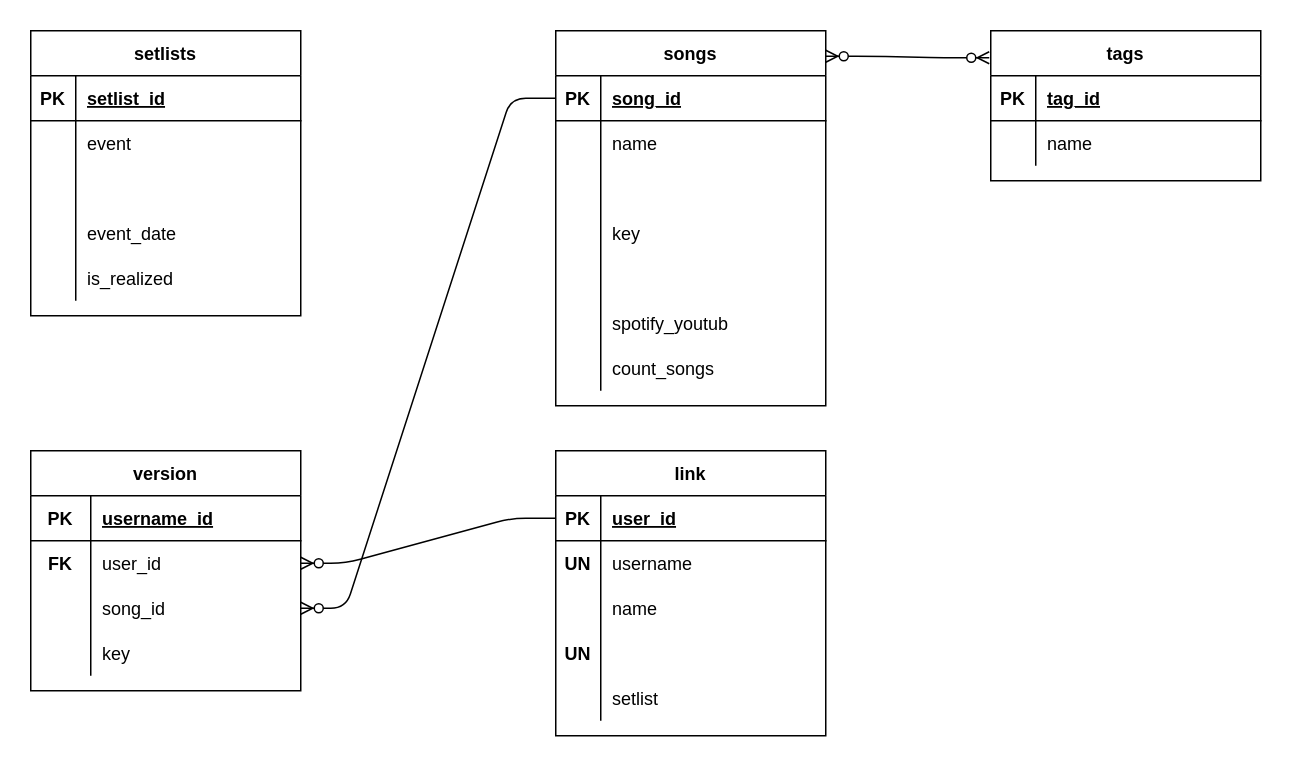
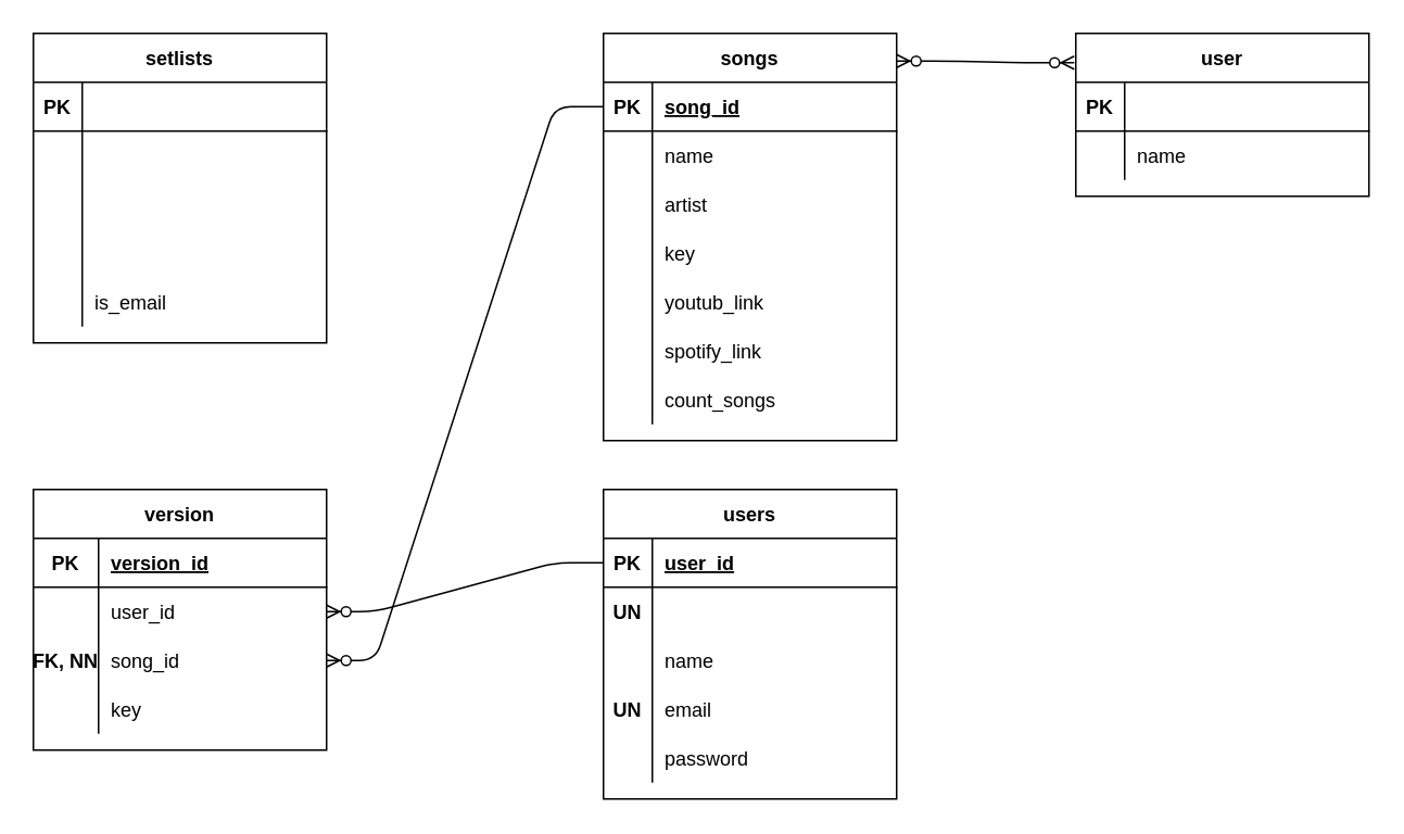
- <mxCell id="39" value="tags" style="shape=table;startSize=30;container=1;collapsible=1;childLayout=tableLayout;fixedRows=1;rowLines=0;fontStyle=1;align=center;resizeLast=1;" parent="1" vertex="1"><mxGeometry x="660" y="20" width="180" height="100" as="geometry" /></mxCell>
+ <mxCell id="39" value="user" style="shape=table;startSize=30;container=1;collapsible=1;childLayout=tableLayout;fixedRows=1;rowLines=0;fontStyle=1;align=center;resizeLast=1;" parent="1" vertex="1"><mxGeometry x="660" y="20" width="180" height="100" as="geometry" /></mxCell>
- <mxCell id="27" value="setlist_id" style="shape=partialRectangle;connectable=0;fillColor=none;top=0;left=0;bottom=0;right=0;align=left;spacingLeft=6;fontStyle=5;overflow=hidden;" parent="25" vertex="1"><mxGeometry x="30" width="150" height="30" as="geometry" /></mxCell>
- <mxCell id="42" value="tag_id" style="shape=partialRectangle;connectable=0;fillColor=none;top=0;left=0;bottom=0;right=0;align=left;spacingLeft=6;fontStyle=5;overflow=hidden;" parent="40" vertex="1"><mxGeometry x="30" width="150" height="30" as="geometry" /></mxCell>
- <mxCell id="30" value="event" style="shape=partialRectangle;connectable=0;fillColor=none;top=0;left=0;bottom=0;right=0;align=left;spacingLeft=6;overflow=hidden;" parent="28" vertex="1"><mxGeometry x="30" width="150" height="30" as="geometry" /></mxCell>
+ <mxCell id="11" value="artist" style="shape=partialRectangle;connectable=0;fillColor=none;top=0;left=0;bottom=0;right=0;align=left;spacingLeft=6;overflow=hidden;" parent="9" vertex="1"><mxGeometry x="30" width="150" height="30" as="geometry" /></mxCell>
- <mxCell id="35" value="event_date" style="shape=partialRectangle;connectable=0;fillColor=none;top=0;left=0;bottom=0;right=0;align=left;spacingLeft=6;overflow=hidden;" parent="33" vertex="1"><mxGeometry x="30" width="150" height="30" as="geometry" /></mxCell>
+ <mxCell id="17" value="youtub_link" style="shape=partialRectangle;connectable=0;fillColor=none;top=0;left=0;bottom=0;right=0;align=left;spacingLeft=6;overflow=hidden;" parent="15" vertex="1"><mxGeometry x="30" width="150" height="30" as="geometry" /></mxCell>
- <mxCell id="38" value="is_realized" style="shape=partialRectangle;connectable=0;fillColor=none;top=0;left=0;bottom=0;right=0;align=left;spacingLeft=6;overflow=hidden;" parent="36" vertex="1"><mxGeometry x="30" width="150" height="30" as="geometry" /></mxCell>
+ <mxCell id="38" value="is_email" style="shape=partialRectangle;connectable=0;fillColor=none;top=0;left=0;bottom=0;right=0;align=left;spacingLeft=6;overflow=hidden;" parent="36" vertex="1"><mxGeometry x="30" width="150" height="30" as="geometry" /></mxCell>
- <mxCell id="20" value="spotify_youtub" style="shape=partialRectangle;connectable=0;fillColor=none;top=0;left=0;bottom=0;right=0;align=left;spacingLeft=6;overflow=hidden;" parent="18" vertex="1"><mxGeometry x="30" width="150" height="30" as="geometry" /></mxCell>
+ <mxCell id="20" value="spotify_link" style="shape=partialRectangle;connectable=0;fillColor=none;top=0;left=0;bottom=0;right=0;align=left;spacingLeft=6;overflow=hidden;" parent="18" vertex="1"><mxGeometry x="30" width="150" height="30" as="geometry" /></mxCell>
- <mxCell id="47" value="link" style="shape=table;startSize=30;container=1;collapsible=1;childLayout=tableLayout;fixedRows=1;rowLines=0;fontStyle=1;align=center;resizeLast=1;" parent="1" vertex="1"><mxGeometry x="370" y="300" width="180" height="190" as="geometry" /></mxCell>
+ <mxCell id="47" value="users" style="shape=table;startSize=30;container=1;collapsible=1;childLayout=tableLayout;fixedRows=1;rowLines=0;fontStyle=1;align=center;resizeLast=1;" parent="1" vertex="1"><mxGeometry x="370" y="300" width="180" height="190" as="geometry" /></mxCell>
- <mxCell id="66" value="username_id" style="shape=partialRectangle;connectable=0;fillColor=none;top=0;left=0;bottom=0;right=0;align=left;spacingLeft=6;fontStyle=5;overflow=hidden;" parent="64" vertex="1"><mxGeometry x="40" width="140" height="30" as="geometry" /></mxCell>
+ <mxCell id="66" value="version_id" style="shape=partialRectangle;connectable=0;fillColor=none;top=0;left=0;bottom=0;right=0;align=left;spacingLeft=6;fontStyle=5;overflow=hidden;" parent="64" vertex="1"><mxGeometry x="40" width="140" height="30" as="geometry" /></mxCell>
- <mxCell id="68" value="FK" style="shape=partialRectangle;connectable=0;fillColor=none;top=0;left=0;bottom=0;right=0;editable=1;overflow=hidden;fontStyle=1" parent="67" vertex="1"><mxGeometry width="40" height="30" as="geometry" /></mxCell>
- <mxCell id="53" value="username" style="shape=partialRectangle;connectable=0;fillColor=none;top=0;left=0;bottom=0;right=0;align=left;spacingLeft=6;overflow=hidden;" parent="51" vertex="1"><mxGeometry x="30" width="150" height="30" as="geometry" /></mxCell>
+ <mxCell id="71" value="FK, NN" style="shape=partialRectangle;connectable=0;fillColor=none;top=0;left=0;bottom=0;right=0;editable=1;overflow=hidden;fontStyle=1" parent="70" vertex="1"><mxGeometry width="40" height="30" as="geometry" /></mxCell>
+ <mxCell id="59" value="email" style="shape=partialRectangle;connectable=0;fillColor=none;top=0;left=0;bottom=0;right=0;align=left;spacingLeft=6;overflow=hidden;" parent="57" vertex="1"><mxGeometry x="30" width="150" height="30" as="geometry" /></mxCell>
- <mxCell id="62" value="setlist" style="shape=partialRectangle;connectable=0;fillColor=none;top=0;left=0;bottom=0;right=0;align=left;spacingLeft=6;overflow=hidden;" parent="60" vertex="1"><mxGeometry x="30" width="150" height="30" as="geometry" /></mxCell>
+ <mxCell id="62" value="password" style="shape=partialRectangle;connectable=0;fillColor=none;top=0;left=0;bottom=0;right=0;align=left;spacingLeft=6;overflow=hidden;" parent="60" vertex="1"><mxGeometry x="30" width="150" height="30" as="geometry" /></mxCell>
